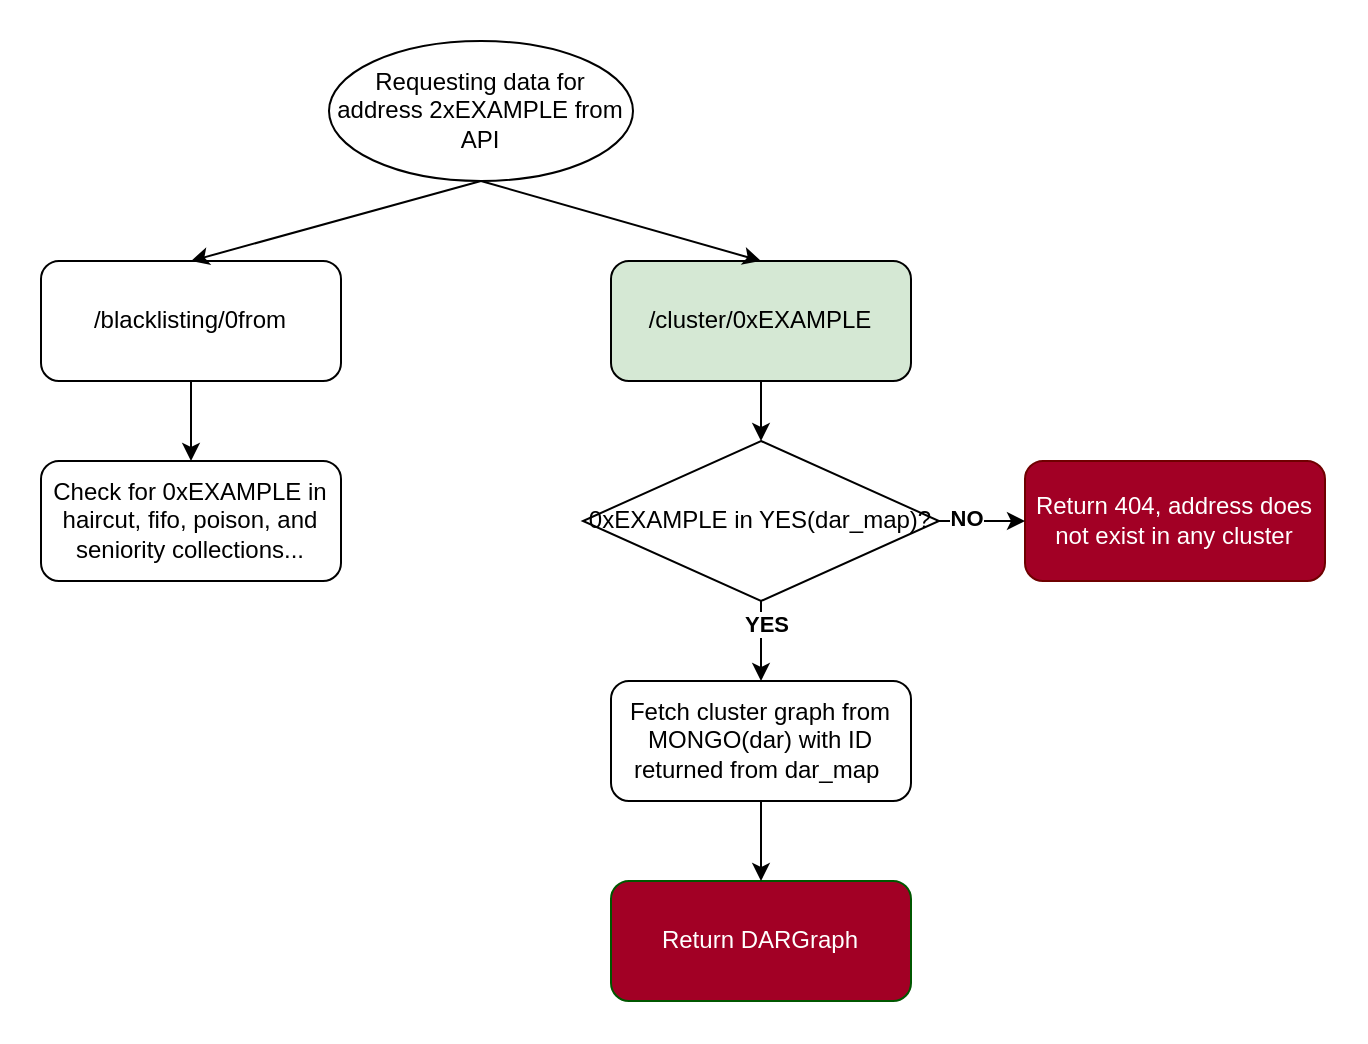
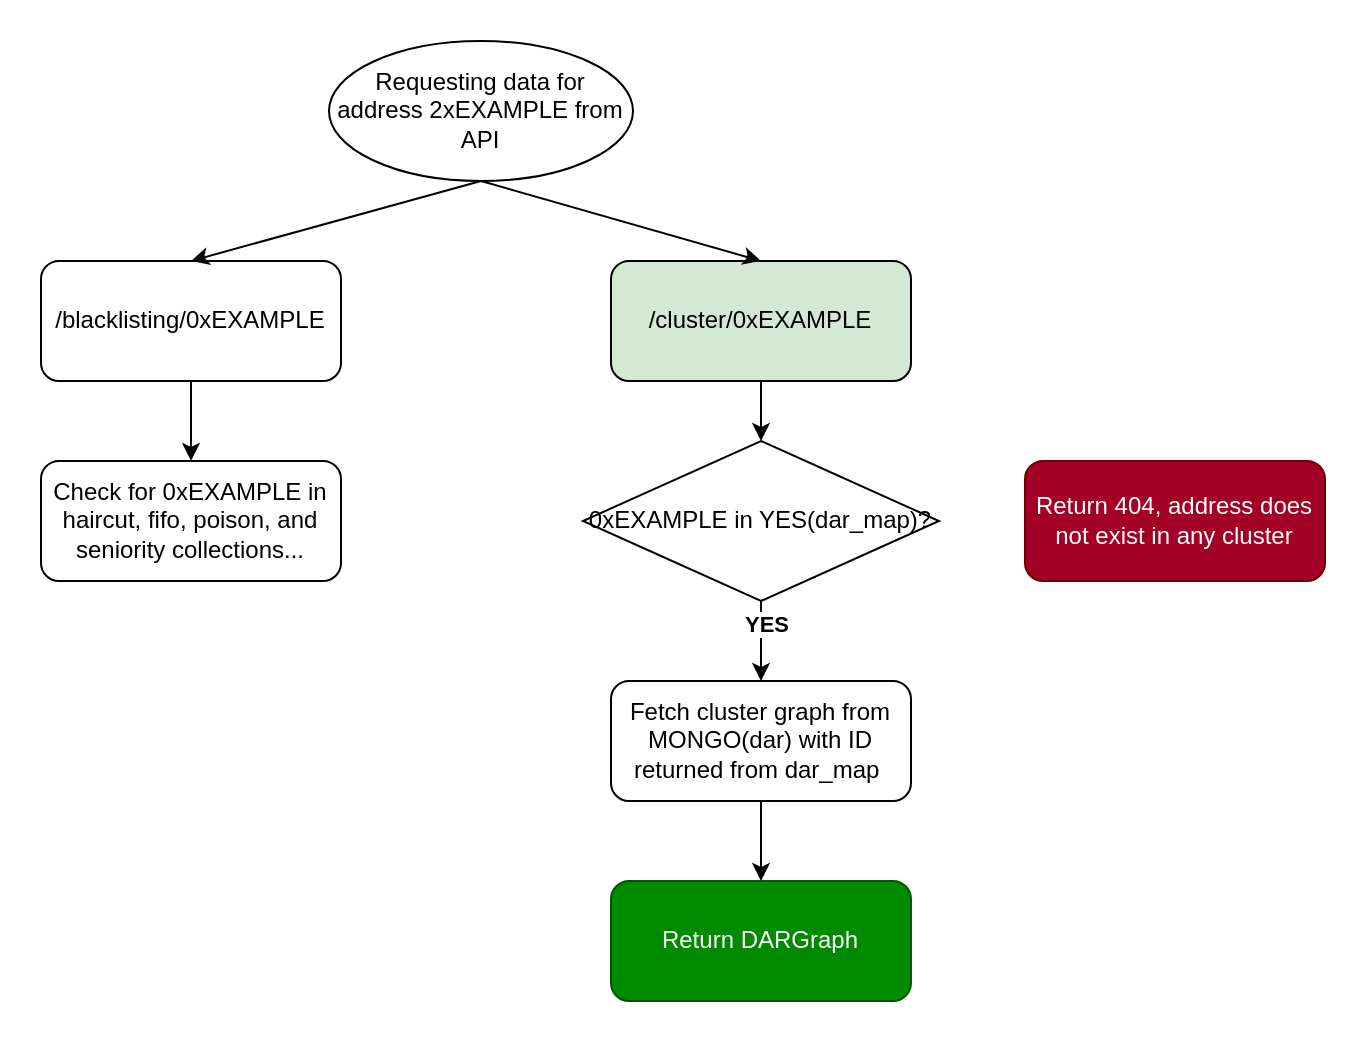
- <mxCell id="2" value="/blacklisting/0from" style="rounded=1;whiteSpace=wrap;html=1;" vertex="1" parent="1"><mxGeometry x="20" y="130" width="150" height="60" as="geometry" /></mxCell>
+ <mxCell id="2" value="/blacklisting/0xEXAMPLE" style="rounded=1;whiteSpace=wrap;html=1;" vertex="1" parent="1"><mxGeometry x="20" y="130" width="150" height="60" as="geometry" /></mxCell>
- <mxCell id="9" value="" style="endArrow=classic;html=1;entryX=0;entryY=0.5;entryDx=0;entryDy=0;exitX=1;exitY=0.5;exitDx=0;exitDy=0;" edge="1" parent="1" source="7" target="8"><mxGeometry width="50" height="50" relative="1" as="geometry"><mxPoint x="362" y="450" as="sourcePoint" /><mxPoint x="412" y="400" as="targetPoint" /></mxGeometry></mxCell>
- <mxCell id="10" value="NO" style="edgeLabel;html=1;align=center;verticalAlign=middle;resizable=0;points=[];fontStyle=1" vertex="1" connectable="0" parent="9"><mxGeometry x="-0.396" y="2" relative="1" as="geometry"><mxPoint as="offset" /></mxGeometry></mxCell>
- <mxCell id="15" value="Return DARGraph" style="rounded=1;whiteSpace=wrap;html=1;fillColor=#a20025;fontColor=#ffffff;strokeColor=#005700;" vertex="1" parent="1"><mxGeometry x="305" y="440" width="150" height="60" as="geometry" /></mxCell>
+ <mxCell id="15" value="Return DARGraph" style="rounded=1;whiteSpace=wrap;html=1;fillColor=#008a00;fontColor=#ffffff;strokeColor=#005700;" vertex="1" parent="1"><mxGeometry x="305" y="440" width="150" height="60" as="geometry" /></mxCell>
